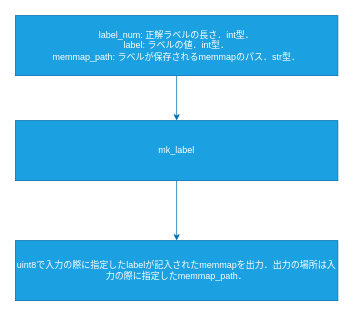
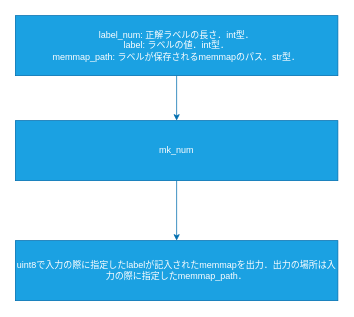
- <mxCell id="5" value="mk_label" style="rounded=0;whiteSpace=wrap;html=1;fillColor=#1ba1e2;strokeColor=#006EAF;fontColor=#ffffff;" parent="1" vertex="1"><mxGeometry x="20" y="160" width="430" height="80" as="geometry" /></mxCell>
+ <mxCell id="5" value="mk_num" style="rounded=0;whiteSpace=wrap;html=1;fillColor=#1ba1e2;strokeColor=#006EAF;fontColor=#ffffff;" parent="1" vertex="1"><mxGeometry x="20" y="160" width="430" height="80" as="geometry" /></mxCell>
